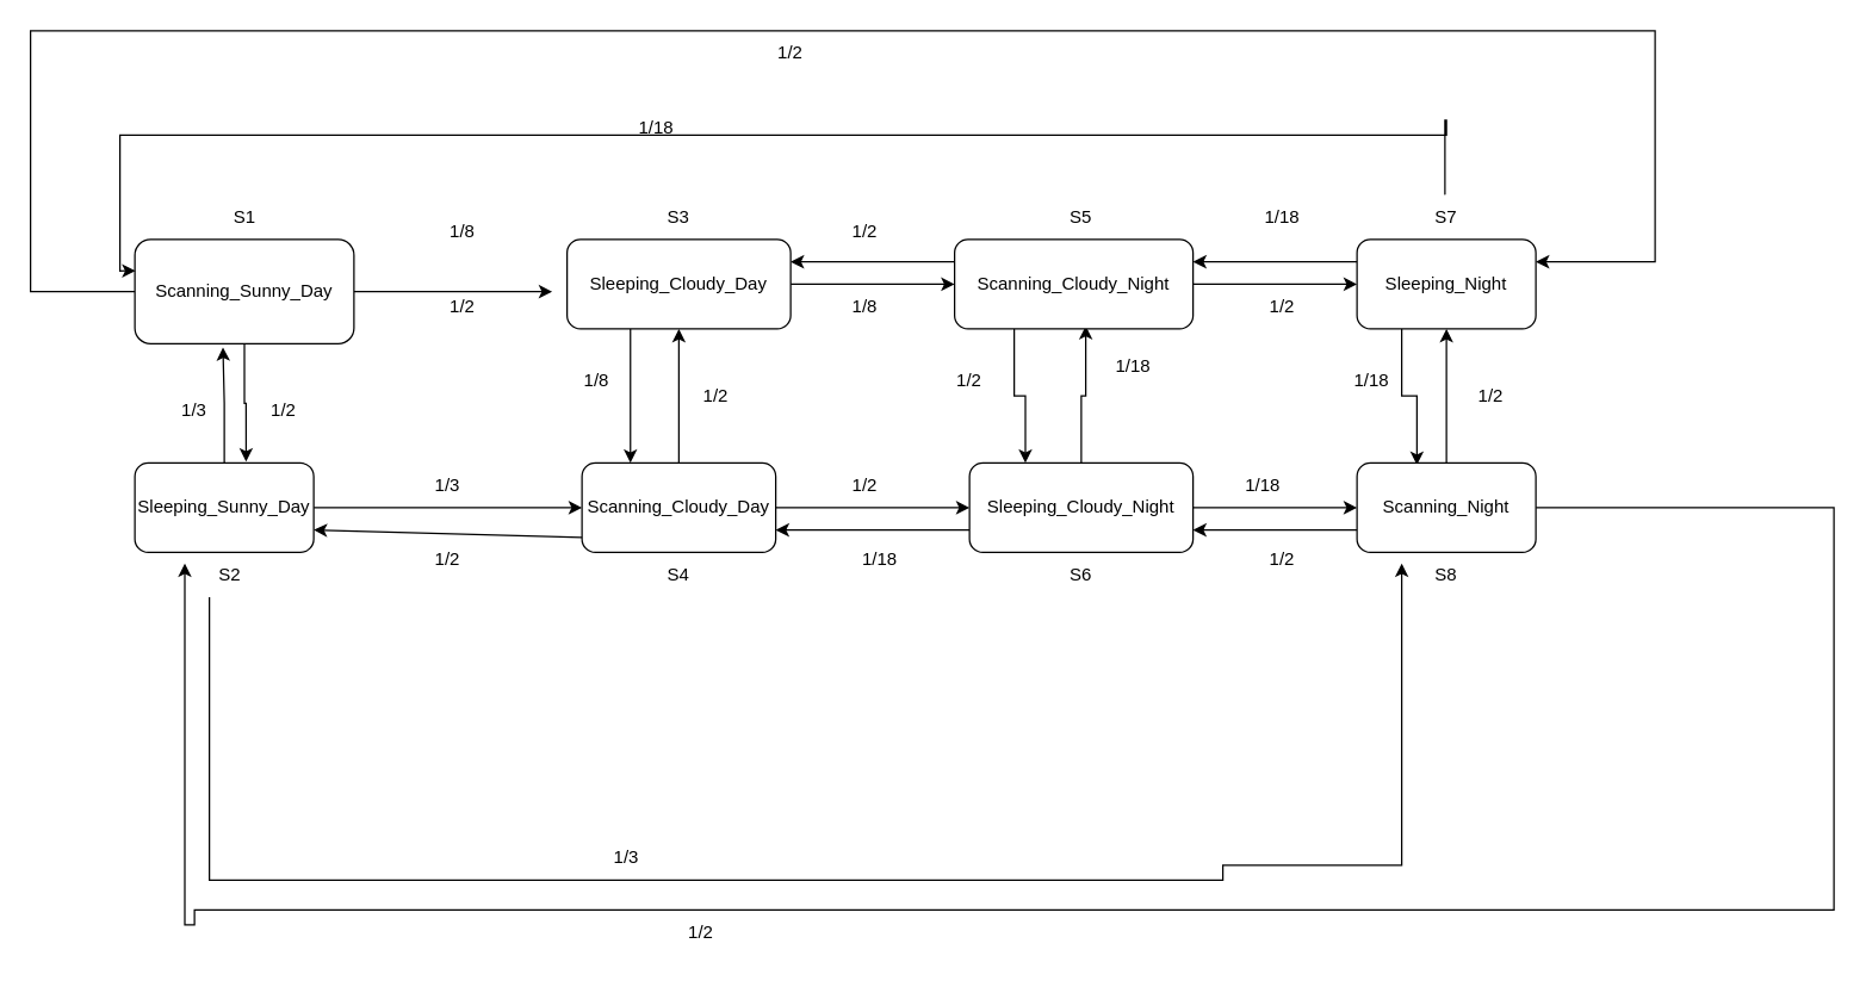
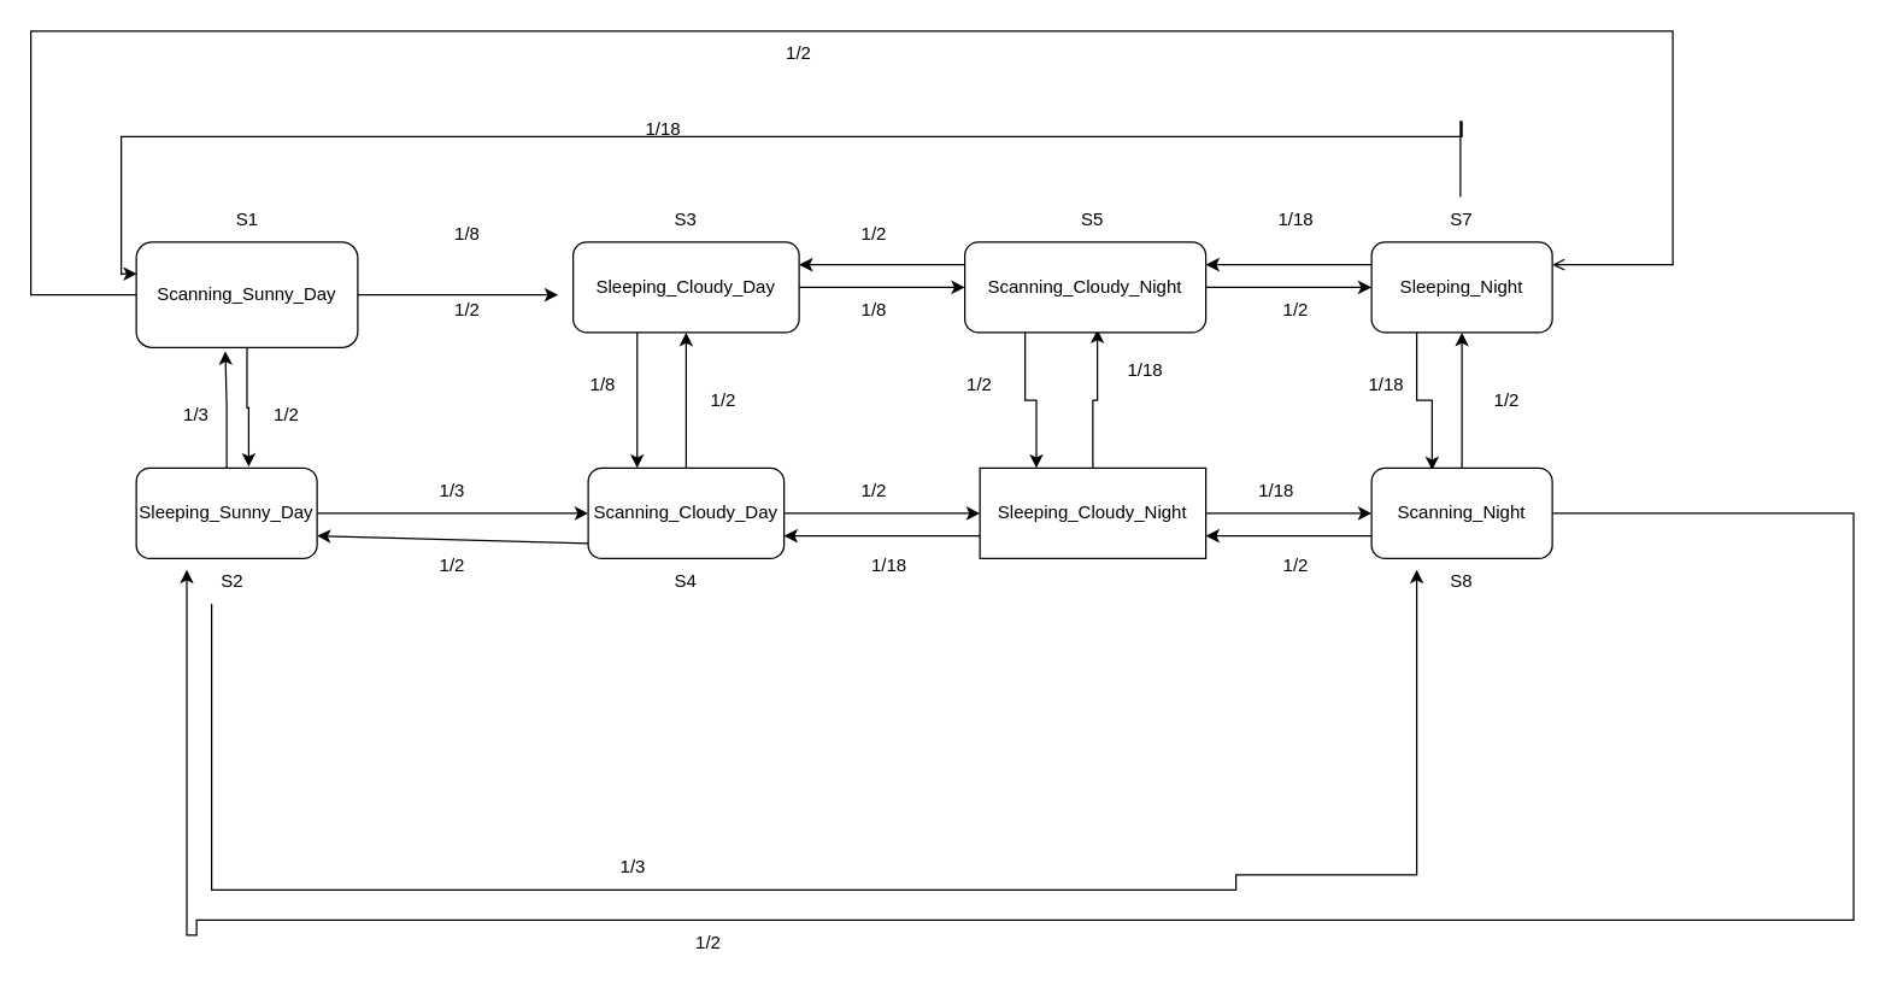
- <mxCell id="21" style="edgeStyle=orthogonalEdgeStyle;rounded=0;orthogonalLoop=1;jettySize=auto;html=1;entryX=1;entryY=0.25;entryDx=0;entryDy=0;" edge="1" parent="1" source="22" target="11"><mxGeometry relative="1" as="geometry"><mxPoint x="1110" y="190" as="targetPoint" /><Array as="points"><mxPoint x="20" y="195" /><mxPoint x="20" y="20" /><mxPoint x="1110" y="20" /><mxPoint x="1110" y="175" /></Array></mxGeometry></mxCell>
+ <mxCell id="21" style="edgeStyle=orthogonalEdgeStyle;rounded=0;orthogonalLoop=1;jettySize=auto;html=1;entryX=1;entryY=0.25;entryDx=0;entryDy=0;endArrow=open;" edge="1" parent="1" source="22" target="11"><mxGeometry relative="1" as="geometry"><mxPoint x="1110" y="190" as="targetPoint" /><Array as="points"><mxPoint x="20" y="195" /><mxPoint x="20" y="20" /><mxPoint x="1110" y="20" /><mxPoint x="1110" y="175" /></Array></mxGeometry></mxCell>
- <mxCell id="8" value="Sleeping_Cloudy_Night&lt;br&gt;" style="rounded=1;whiteSpace=wrap;html=1;" vertex="1" parent="1"><mxGeometry x="650" y="310" width="150" height="60" as="geometry" /></mxCell>
+ <mxCell id="8" value="Sleeping_Cloudy_Night&lt;br&gt;" style="whiteSpace=wrap;html=1;rounded=0;" vertex="1" parent="1"><mxGeometry x="650" y="310" width="150" height="60" as="geometry" /></mxCell>
- <mxCell id="53" value="S6" style="text;html=1;strokeColor=none;fillColor=none;align=center;verticalAlign=middle;whiteSpace=wrap;rounded=0;" vertex="1" parent="1"><mxGeometry x="695" y="370" width="60" height="30" as="geometry" /></mxCell>
